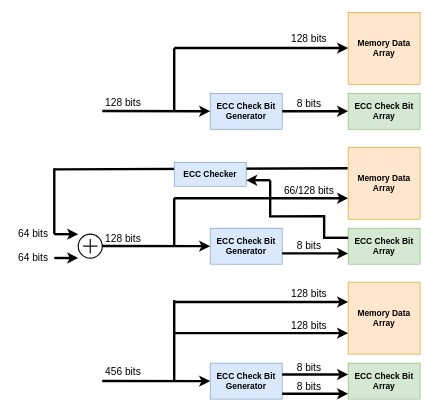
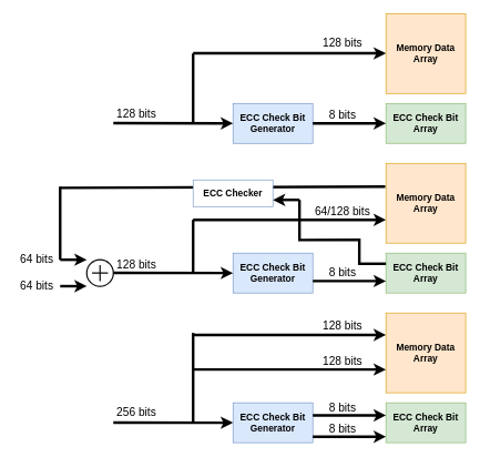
- <mxCell id="43" value="ECC Checker" style="rounded=0;whiteSpace=wrap;html=1;fillColor=#dae8fc;strokeColor=#6c8ebf;fontStyle=1;fontSize=14;" vertex="1" parent="1"><mxGeometry x="290" y="270" width="120" height="40" as="geometry" /></mxCell>
+ <mxCell id="43" value="ECC Checker" style="rounded=0;whiteSpace=wrap;html=1;fillColor=#ffffff;strokeColor=#6c8ebf;fontStyle=1;fontSize=14;" vertex="1" parent="1"><mxGeometry x="290" y="270" width="120" height="40" as="geometry" /></mxCell>
- <mxCell id="6" value="&lt;span&gt;&lt;font style=&quot;font-size: 17px;&quot;&gt;66/128 bits&lt;/font&gt;&lt;/span&gt;" style="text;html=1;align=center;verticalAlign=middle;whiteSpace=wrap;rounded=0;fontStyle=0" vertex="1" parent="1"><mxGeometry x="470" y="304" width="90" height="30" as="geometry" /></mxCell>
+ <mxCell id="6" value="&lt;span&gt;&lt;font style=&quot;font-size: 17px;&quot;&gt;64/128 bits&lt;/font&gt;&lt;/span&gt;" style="text;html=1;align=center;verticalAlign=middle;whiteSpace=wrap;rounded=0;fontStyle=0" vertex="1" parent="1"><mxGeometry x="470" y="304" width="90" height="30" as="geometry" /></mxCell>
- <mxCell id="34" value="&lt;span&gt;&lt;font style=&quot;font-size: 17px;&quot;&gt;456 bits&lt;/font&gt;&lt;/span&gt;" style="text;html=1;align=center;verticalAlign=middle;whiteSpace=wrap;rounded=0;fontStyle=0" vertex="1" parent="1"><mxGeometry x="170" y="605" width="70" height="30" as="geometry" /></mxCell>
+ <mxCell id="34" value="&lt;span&gt;&lt;font style=&quot;font-size: 17px;&quot;&gt;256 bits&lt;/font&gt;&lt;/span&gt;" style="text;html=1;align=center;verticalAlign=middle;whiteSpace=wrap;rounded=0;fontStyle=0" vertex="1" parent="1"><mxGeometry x="170" y="605" width="70" height="30" as="geometry" /></mxCell>
